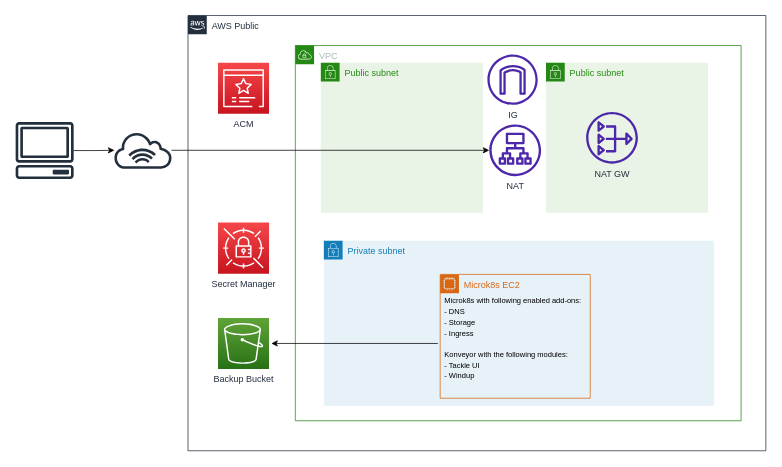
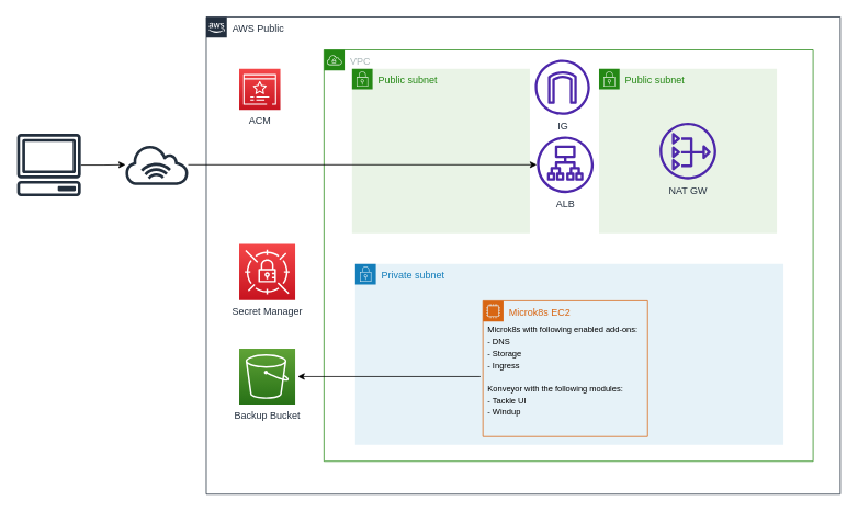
- <mxCell id="9" value="ACM" style="sketch=0;points=[[0,0,0],[0.25,0,0],[0.5,0,0],[0.75,0,0],[1,0,0],[0,1,0],[0.25,1,0],[0.5,1,0],[0.75,1,0],[1,1,0],[0,0.25,0],[0,0.5,0],[0,0.75,0],[1,0.25,0],[1,0.5,0],[1,0.75,0]];outlineConnect=0;fontColor=#232F3E;gradientColor=#F54749;gradientDirection=north;fillColor=#C7131F;strokeColor=#ffffff;dashed=0;verticalLabelPosition=bottom;verticalAlign=top;align=center;html=1;fontSize=12;fontStyle=0;aspect=fixed;shape=mxgraph.aws4.resourceIcon;resIcon=mxgraph.aws4.certificate_manager_3;" vertex="1" parent="8"><mxGeometry x="40" y="63" width="68" height="68" as="geometry" /></mxCell>
+ <mxCell id="9" value="ACM" style="sketch=0;points=[[0,0,0],[0.25,0,0],[0.5,0,0],[0.75,0,0],[1,0,0],[0,1,0],[0.25,1,0],[0.5,1,0],[0.75,1,0],[1,1,0],[0,0.25,0],[0,0.5,0],[0,0.75,0],[1,0.25,0],[1,0.5,0],[1,0.75,0]];outlineConnect=0;fontColor=#232F3E;gradientColor=#F54749;gradientDirection=north;fillColor=#C7131F;strokeColor=#ffffff;dashed=0;verticalLabelPosition=bottom;verticalAlign=top;align=center;html=1;fontSize=12;fontStyle=0;aspect=fixed;shape=mxgraph.aws4.resourceIcon;resIcon=mxgraph.aws4.certificate_manager_3;" vertex="1" parent="8"><mxGeometry x="40" y="63" width="50" height="50" as="geometry" /></mxCell>
- <mxCell id="11" value="NAT GW" style="sketch=0;outlineConnect=0;fontColor=#232F3E;gradientColor=none;fillColor=#4D27AA;strokeColor=none;dashed=0;verticalLabelPosition=bottom;verticalAlign=top;align=center;html=1;fontSize=12;fontStyle=0;aspect=fixed;pointerEvents=1;shape=mxgraph.aws4.nat_gateway;" vertex="1" parent="10"><mxGeometry x="53.5" y="65.5" width="69" height="69" as="geometry" /></mxCell>
+ <mxCell id="11" value="NAT GW" style="sketch=0;outlineConnect=0;fontColor=#232F3E;gradientColor=none;fillColor=#4D27AA;strokeColor=none;dashed=0;verticalLabelPosition=bottom;verticalAlign=top;align=center;html=1;fontSize=12;fontStyle=0;aspect=fixed;pointerEvents=1;shape=mxgraph.aws4.nat_gateway;" vertex="1" parent="10"><mxGeometry x="73.5" y="65.5" width="69" height="69" as="geometry" /></mxCell>
- <mxCell id="12" value="NAT" style="sketch=0;outlineConnect=0;fontColor=#232F3E;gradientColor=none;fillColor=#4D27AA;strokeColor=none;dashed=0;verticalLabelPosition=bottom;verticalAlign=top;align=center;html=1;fontSize=12;fontStyle=0;aspect=fixed;pointerEvents=1;shape=mxgraph.aws4.application_load_balancer;" vertex="1" parent="8"><mxGeometry x="401.5" y="145.12" width="69" height="69" as="geometry" /></mxCell>
+ <mxCell id="12" value="ALB" style="sketch=0;outlineConnect=0;fontColor=#232F3E;gradientColor=none;fillColor=#4D27AA;strokeColor=none;dashed=0;verticalLabelPosition=bottom;verticalAlign=top;align=center;html=1;fontSize=12;fontStyle=0;aspect=fixed;pointerEvents=1;shape=mxgraph.aws4.application_load_balancer;" vertex="1" parent="8"><mxGeometry x="401.5" y="145.12" width="69" height="69" as="geometry" /></mxCell>
